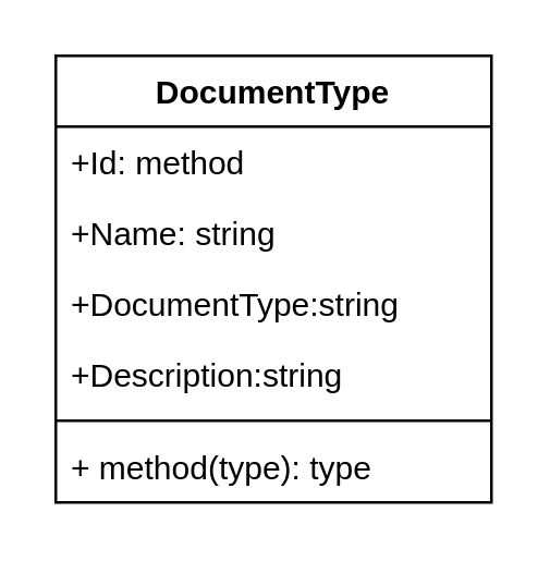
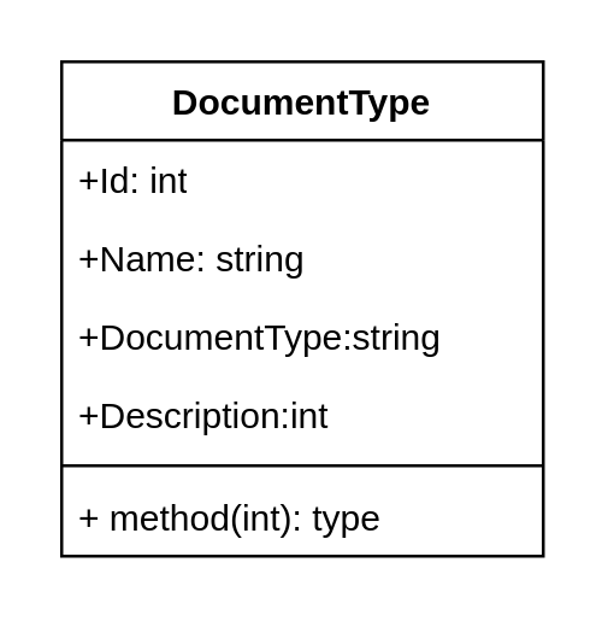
- <mxCell id="3" value="+Id: method" style="text;strokeColor=none;fillColor=none;align=left;verticalAlign=top;spacingLeft=4;spacingRight=4;overflow=hidden;rotatable=0;points=[[0,0.5],[1,0.5]];portConstraint=eastwest;whiteSpace=wrap;html=1;" vertex="1" parent="2"><mxGeometry y="26" width="160" height="26" as="geometry" /></mxCell>
+ <mxCell id="3" value="+Id: int" style="text;strokeColor=none;fillColor=none;align=left;verticalAlign=top;spacingLeft=4;spacingRight=4;overflow=hidden;rotatable=0;points=[[0,0.5],[1,0.5]];portConstraint=eastwest;whiteSpace=wrap;html=1;" vertex="1" parent="2"><mxGeometry y="26" width="160" height="26" as="geometry" /></mxCell>
- <mxCell id="6" value="+Description:string" style="text;strokeColor=none;fillColor=none;align=left;verticalAlign=top;spacingLeft=4;spacingRight=4;overflow=hidden;rotatable=0;points=[[0,0.5],[1,0.5]];portConstraint=eastwest;whiteSpace=wrap;html=1;" vertex="1" parent="2"><mxGeometry y="104" width="160" height="26" as="geometry" /></mxCell>
+ <mxCell id="6" value="+Description:int" style="text;strokeColor=none;fillColor=none;align=left;verticalAlign=top;spacingLeft=4;spacingRight=4;overflow=hidden;rotatable=0;points=[[0,0.5],[1,0.5]];portConstraint=eastwest;whiteSpace=wrap;html=1;" vertex="1" parent="2"><mxGeometry y="104" width="160" height="26" as="geometry" /></mxCell>
- <mxCell id="8" value="+ method(type): type" style="text;strokeColor=none;fillColor=none;align=left;verticalAlign=top;spacingLeft=4;spacingRight=4;overflow=hidden;rotatable=0;points=[[0,0.5],[1,0.5]];portConstraint=eastwest;whiteSpace=wrap;html=1;" vertex="1" parent="2"><mxGeometry y="138" width="160" height="26" as="geometry" /></mxCell>
+ <mxCell id="8" value="+ method(int): type" style="text;strokeColor=none;fillColor=none;align=left;verticalAlign=top;spacingLeft=4;spacingRight=4;overflow=hidden;rotatable=0;points=[[0,0.5],[1,0.5]];portConstraint=eastwest;whiteSpace=wrap;html=1;" vertex="1" parent="2"><mxGeometry y="138" width="160" height="26" as="geometry" /></mxCell>
